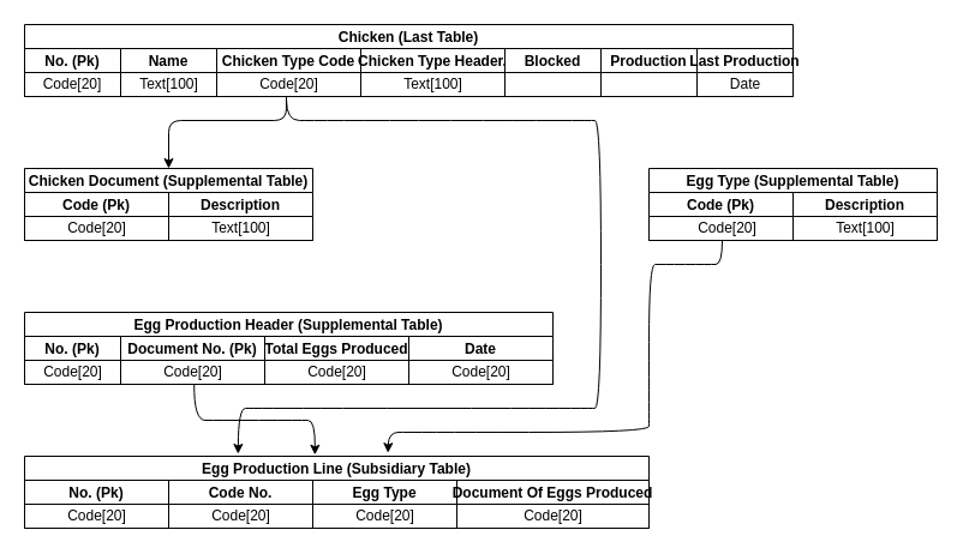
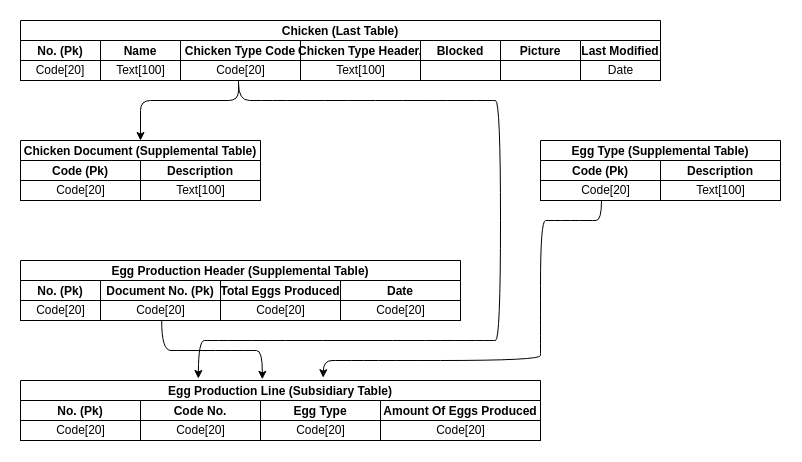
- <mxCell id="11" value="Production" style="swimlane;startSize=20;" vertex="1" parent="2"><mxGeometry x="480" y="20" width="80" height="40" as="geometry" /></mxCell>
+ <mxCell id="11" value="Picture" style="swimlane;startSize=20;" vertex="1" parent="2"><mxGeometry x="480" y="20" width="80" height="40" as="geometry" /></mxCell>
- <mxCell id="12" value="Last Production" style="swimlane;startSize=20;" vertex="1" parent="2"><mxGeometry x="560" y="20" width="80" height="40" as="geometry" /></mxCell>
+ <mxCell id="12" value="Last Modified" style="swimlane;startSize=20;" vertex="1" parent="2"><mxGeometry x="560" y="20" width="80" height="40" as="geometry" /></mxCell>
- <mxCell id="41" value="Document Of Eggs Produced" style="swimlane;startSize=20;" vertex="1" parent="34"><mxGeometry x="360" y="20" width="160" height="40" as="geometry" /></mxCell>
+ <mxCell id="41" value="Amount Of Eggs Produced" style="swimlane;startSize=20;" vertex="1" parent="34"><mxGeometry x="360" y="20" width="160" height="40" as="geometry" /></mxCell>
